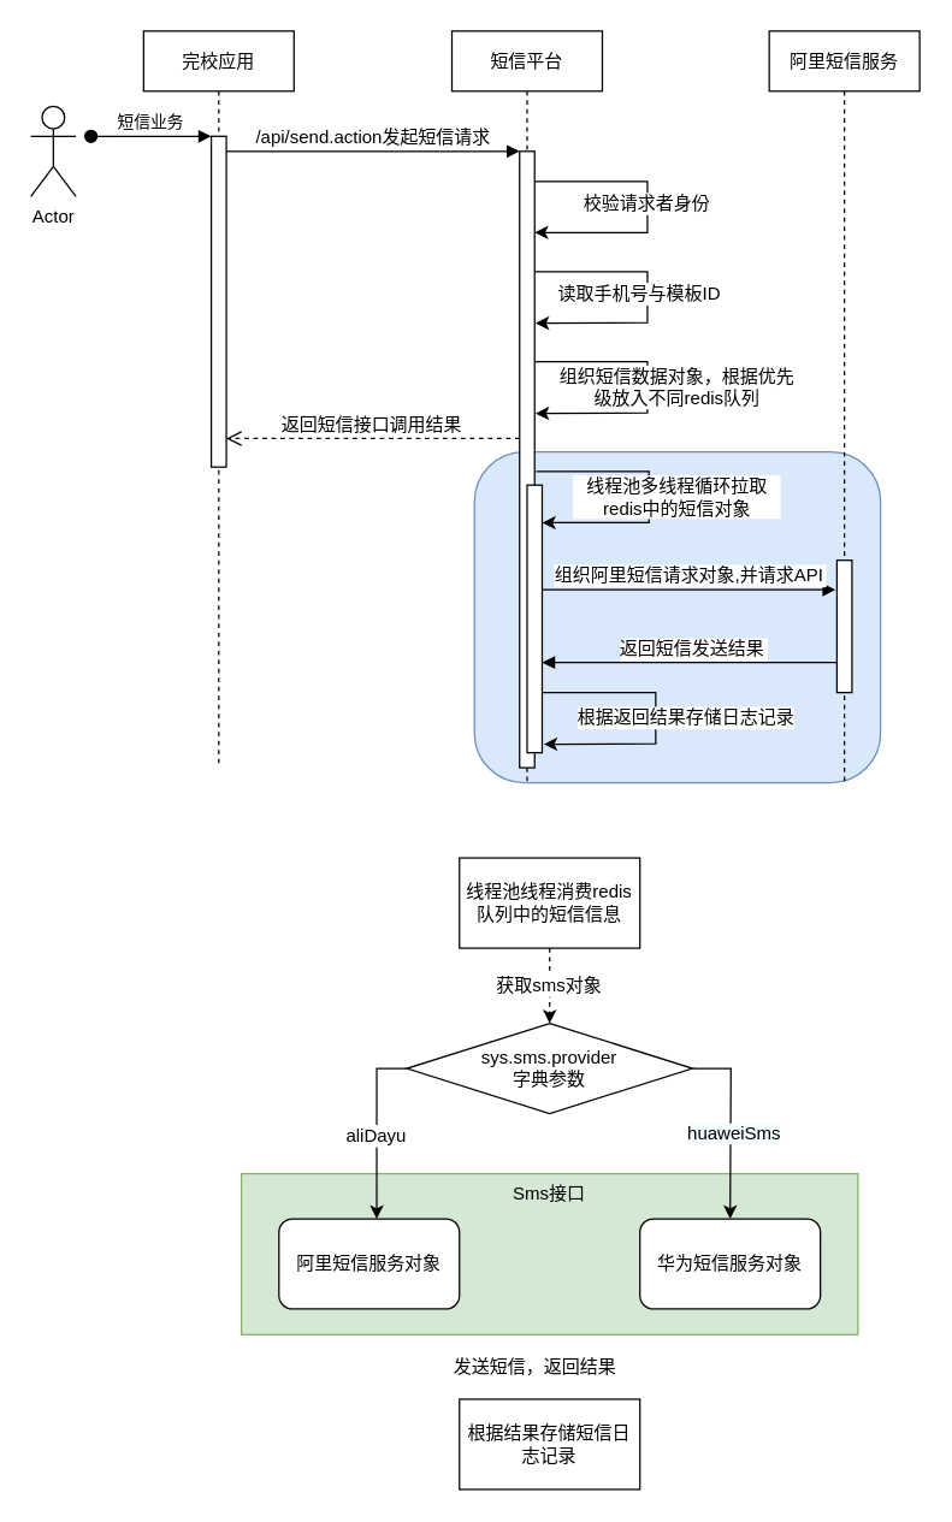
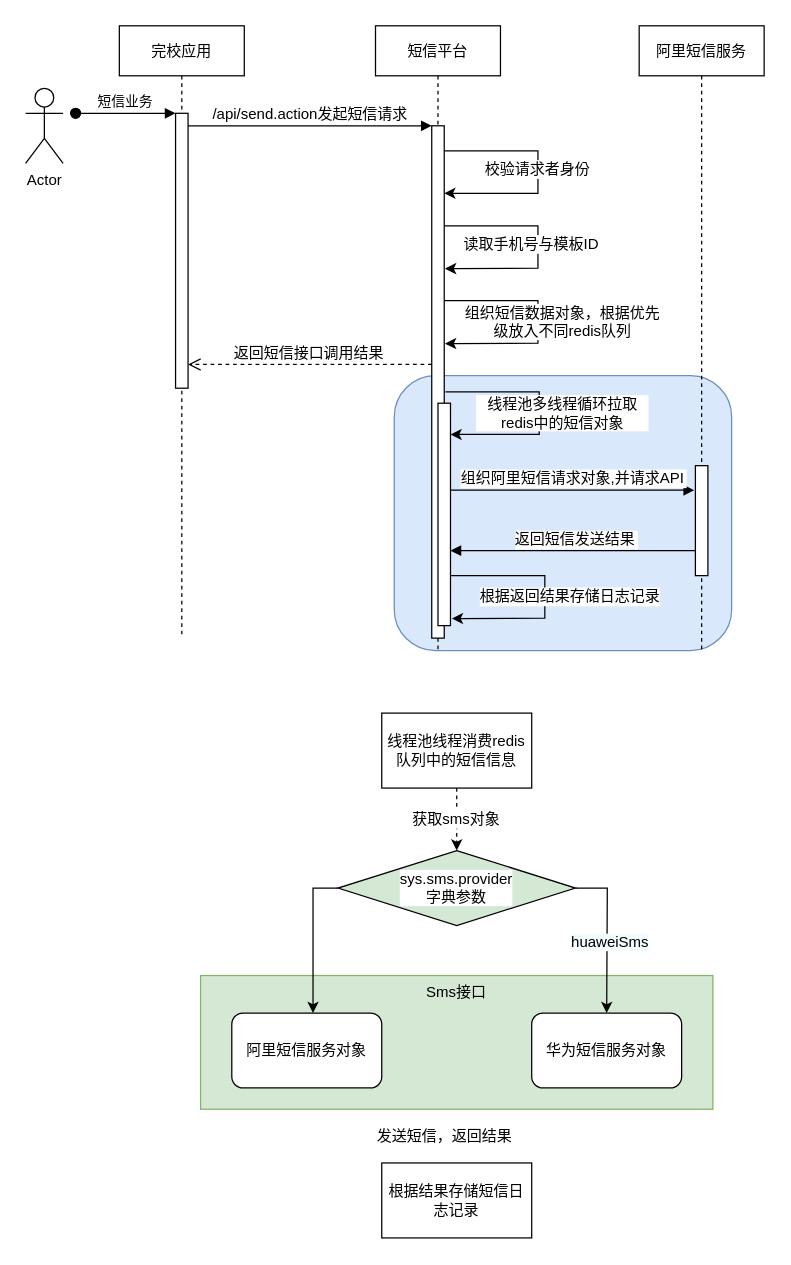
- <mxCell id="29" value="&lt;span&gt;&#09;&lt;/span&gt;sys.sms.provider&lt;br&gt;字典参数" style="rhombus;whiteSpace=wrap;html=1;labelBackgroundColor=default;fontSize=12;" vertex="1" parent="1"><mxGeometry x="270" y="680" width="190" height="60" as="geometry" /></mxCell>
+ <mxCell id="29" value="&lt;span&gt;&#09;&lt;/span&gt;sys.sms.provider&lt;br&gt;字典参数" style="rhombus;whiteSpace=wrap;html=1;labelBackgroundColor=default;fontSize=12;fillColor=#d5e8d4;" vertex="1" parent="1"><mxGeometry x="270" y="680" width="190" height="60" as="geometry" /></mxCell>
- <mxCell id="32" value="aliDayu" style="text;html=1;strokeColor=none;fillColor=none;align=center;verticalAlign=middle;whiteSpace=wrap;rounded=0;labelBackgroundColor=default;fontSize=12;" vertex="1" parent="1"><mxGeometry x="220" y="740" width="60" height="30" as="geometry" /></mxCell>
